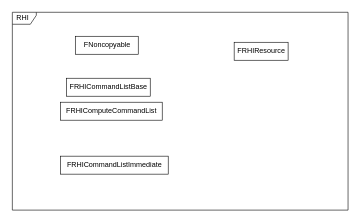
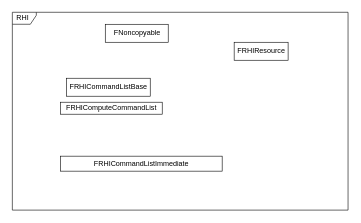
- <mxCell id="6" value="&lt;span style=&quot;text-align: left&quot;&gt;FNoncopyable&lt;/span&gt;" style="html=1;" vertex="1" parent="1"><mxGeometry x="125" y="60" width="105" height="30" as="geometry" /></mxCell>
+ <mxCell id="6" value="&lt;span style=&quot;text-align: left&quot;&gt;FNoncopyable&lt;/span&gt;" style="html=1;" vertex="1" parent="1"><mxGeometry x="175" y="40" width="105" height="30" as="geometry" /></mxCell>
- <mxCell id="4" value="FRHIComputeCommandList" style="html=1;" vertex="1" parent="1"><mxGeometry x="100" y="170" width="170" height="30" as="geometry" /></mxCell>
+ <mxCell id="4" value="FRHIComputeCommandList" style="html=1;" vertex="1" parent="1"><mxGeometry x="100" y="170" width="170" height="20" as="geometry" /></mxCell>
- <mxCell id="5" value="FRHICommandListImmediate" style="html=1;" vertex="1" parent="1"><mxGeometry x="100" y="260" width="180" height="30" as="geometry" /></mxCell>
+ <mxCell id="5" value="FRHICommandListImmediate" style="html=1;" vertex="1" parent="1"><mxGeometry x="100" y="260" width="270" height="25" as="geometry" /></mxCell>
